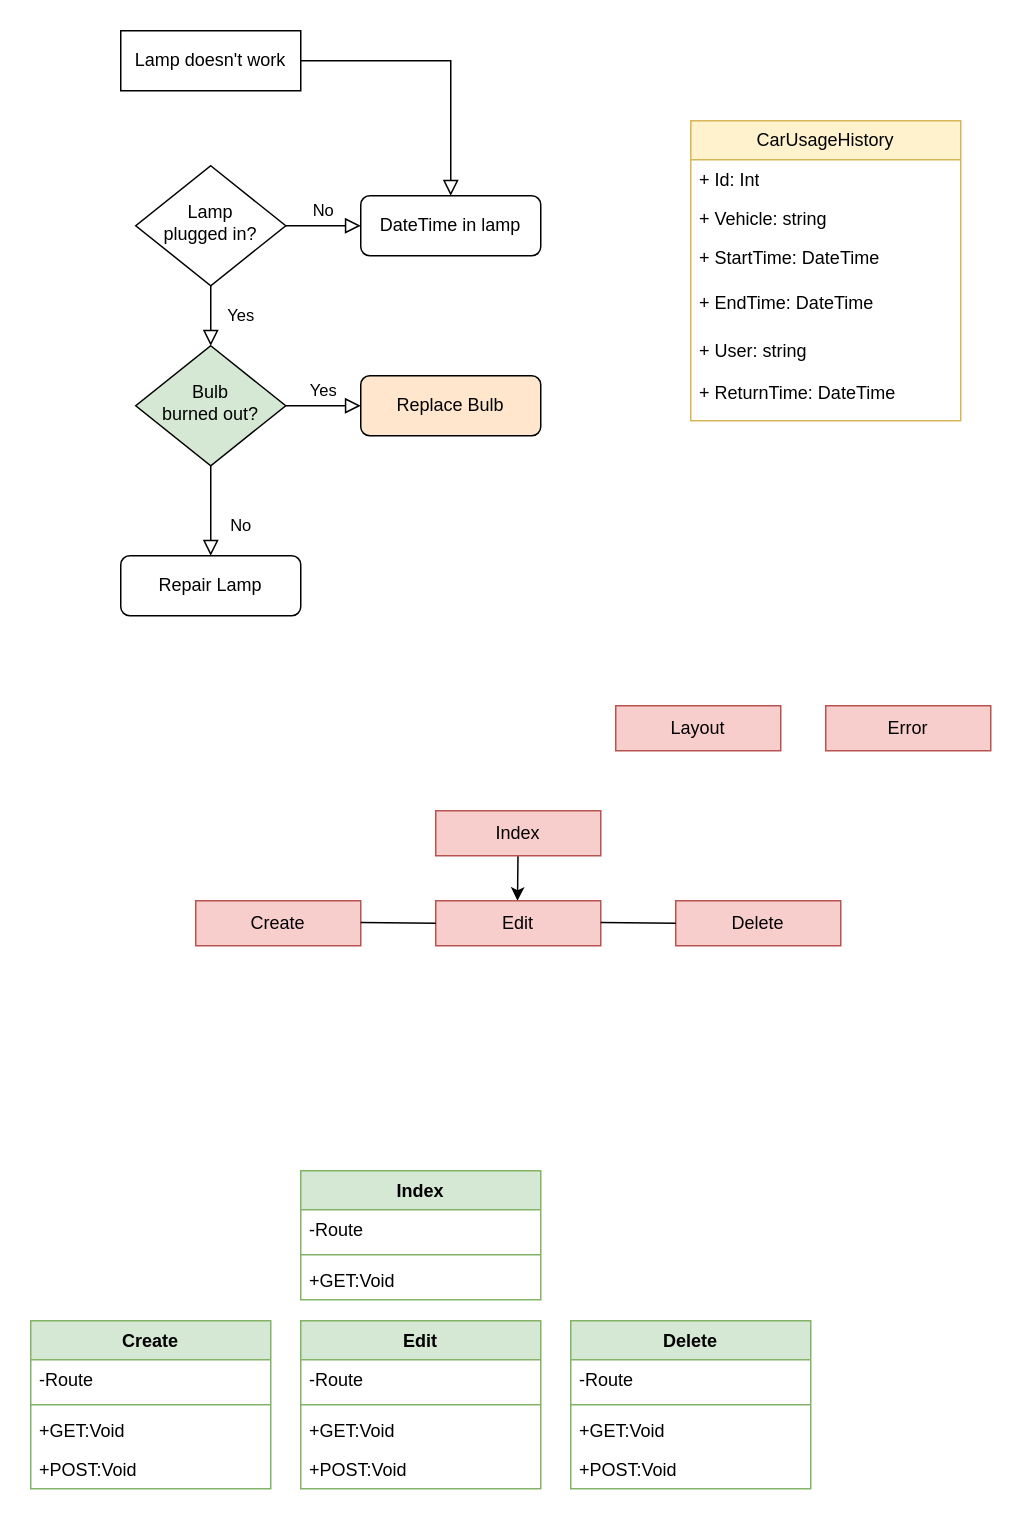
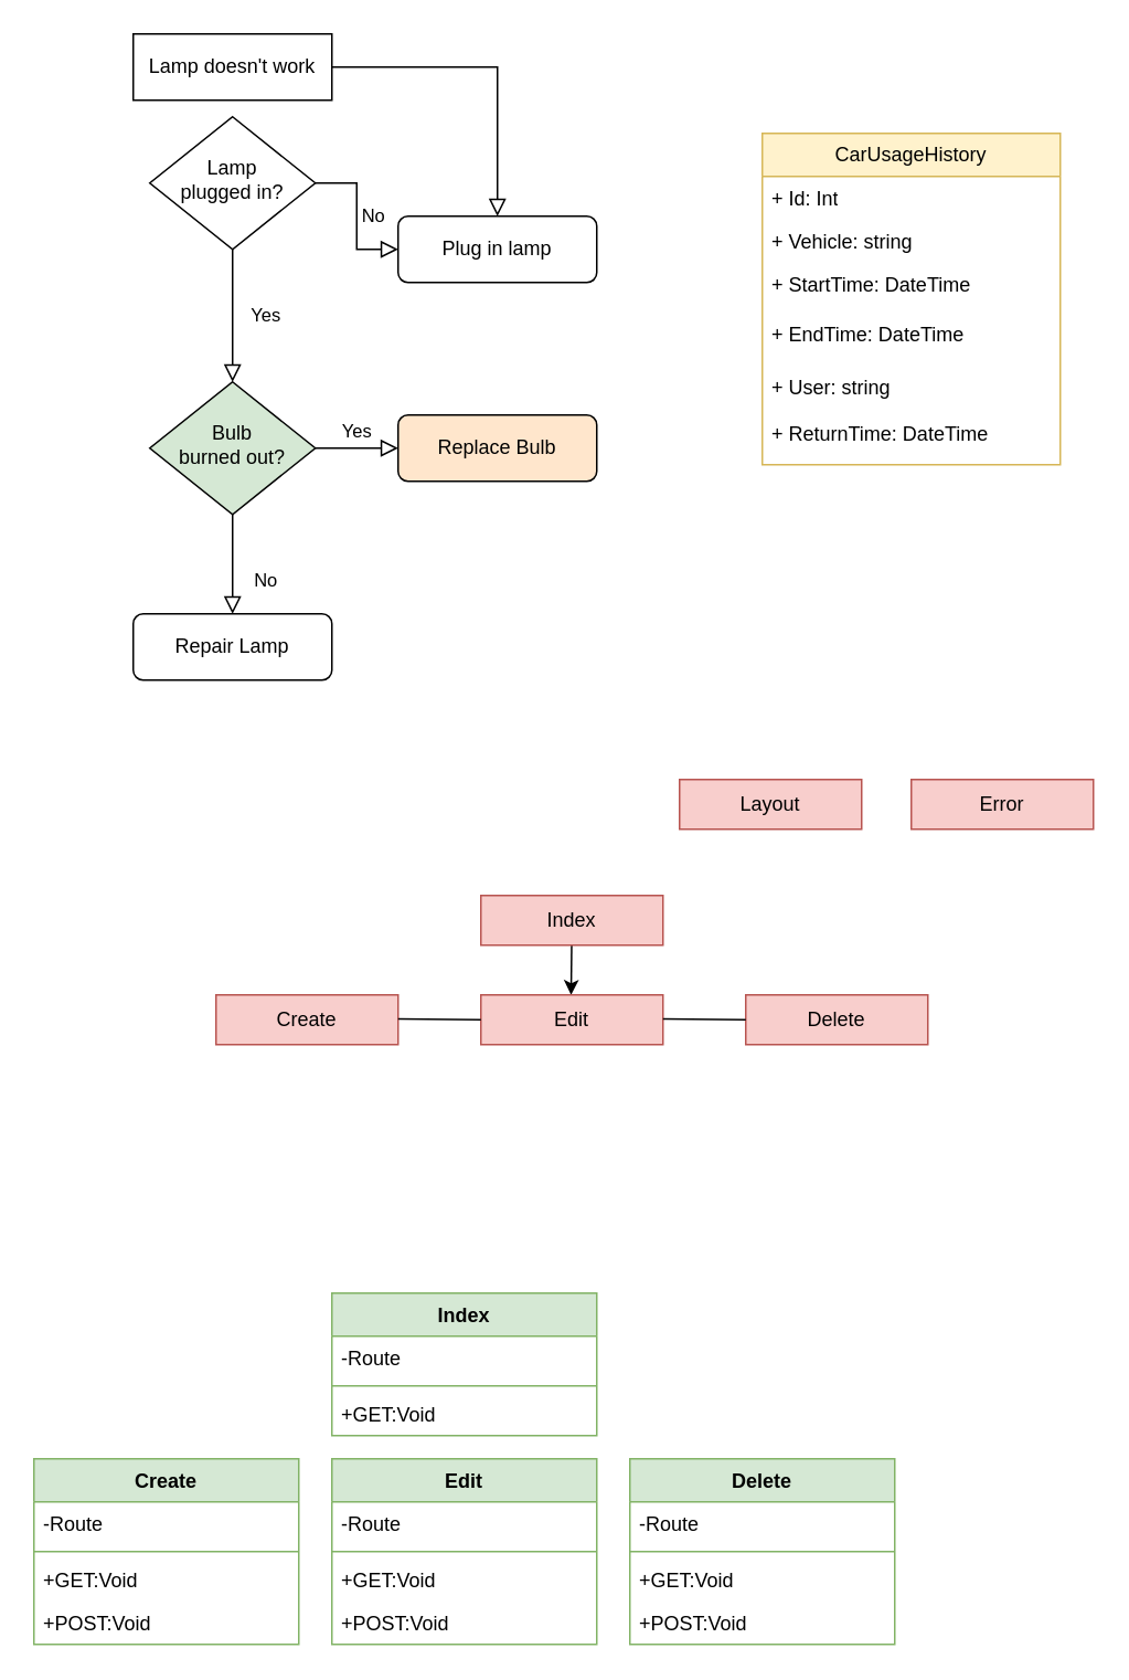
- <mxCell id="6" value="Lamp&lt;br&gt;plugged in?" style="rhombus;whiteSpace=wrap;html=1;shadow=0;fontFamily=Helvetica;fontSize=12;align=center;strokeWidth=1;spacing=6;spacingTop=-4;" parent="1" vertex="1"><mxGeometry x="90" y="110" width="100" height="80" as="geometry" /></mxCell>
+ <mxCell id="6" value="Lamp&lt;br&gt;plugged in?" style="rhombus;whiteSpace=wrap;html=1;shadow=0;fontFamily=Helvetica;fontSize=12;align=center;strokeWidth=1;spacing=6;spacingTop=-4;" parent="1" vertex="1"><mxGeometry x="90" y="70" width="100" height="80" as="geometry" /></mxCell>
- <mxCell id="7" value="DateTime in lamp" style="rounded=1;whiteSpace=wrap;html=1;fontSize=12;glass=0;strokeWidth=1;shadow=0;" parent="1" vertex="1"><mxGeometry x="240" y="130" width="120" height="40" as="geometry" /></mxCell>
+ <mxCell id="7" value="Plug in lamp" style="rounded=1;whiteSpace=wrap;html=1;fontSize=12;glass=0;strokeWidth=1;shadow=0;" parent="1" vertex="1"><mxGeometry x="240" y="130" width="120" height="40" as="geometry" /></mxCell>
